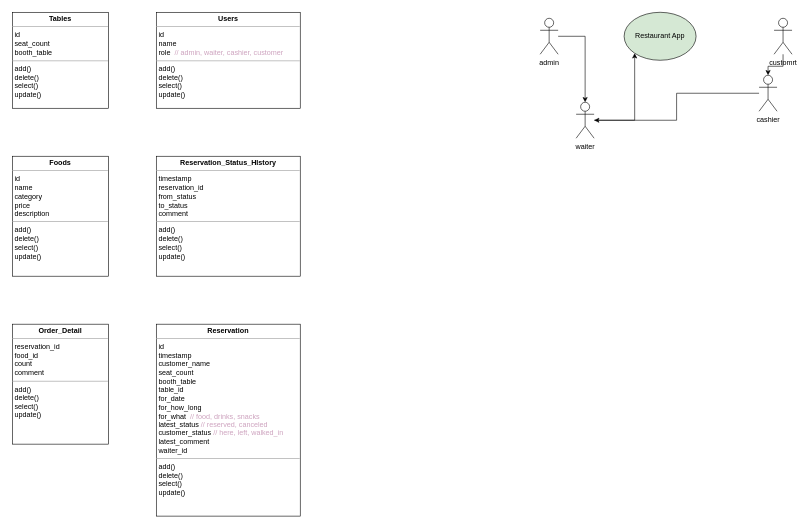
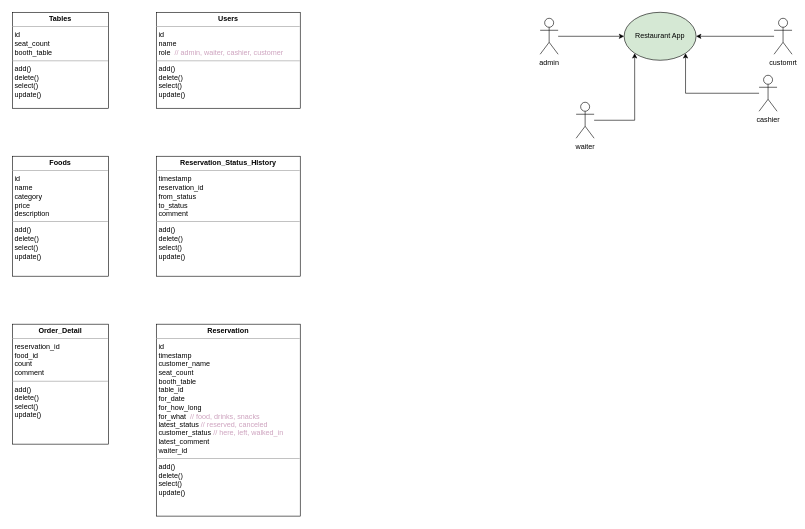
- <mxCell id="8" style="edgeStyle=orthogonalEdgeStyle;rounded=0;orthogonalLoop=1;jettySize=auto;html=1;" edge="1" parent="4" source="9" target="13"><mxGeometry relative="1" as="geometry" /></mxCell>
+ <mxCell id="8" style="edgeStyle=orthogonalEdgeStyle;rounded=0;orthogonalLoop=1;jettySize=auto;html=1;" edge="1" parent="4" source="9" target="5"><mxGeometry relative="1" as="geometry" /></mxCell>
- <mxCell id="6" style="edgeStyle=orthogonalEdgeStyle;rounded=0;orthogonalLoop=1;jettySize=auto;html=1;" edge="1" parent="4" source="7" target="11"><mxGeometry relative="1" as="geometry" /></mxCell>
+ <mxCell id="6" style="edgeStyle=orthogonalEdgeStyle;rounded=0;orthogonalLoop=1;jettySize=auto;html=1;entryX=0;entryY=0.5;entryDx=0;entryDy=0;" edge="1" parent="4" source="7" target="5"><mxGeometry relative="1" as="geometry" /></mxCell>
- <mxCell id="12" style="edgeStyle=orthogonalEdgeStyle;rounded=0;orthogonalLoop=1;jettySize=auto;html=1;" edge="1" parent="4" source="13" target="11"><mxGeometry relative="1" as="geometry" /></mxCell>
+ <mxCell id="12" style="edgeStyle=orthogonalEdgeStyle;rounded=0;orthogonalLoop=1;jettySize=auto;html=1;entryX=1;entryY=1;entryDx=0;entryDy=0;" edge="1" parent="4" source="13" target="5"><mxGeometry relative="1" as="geometry" /></mxCell>
